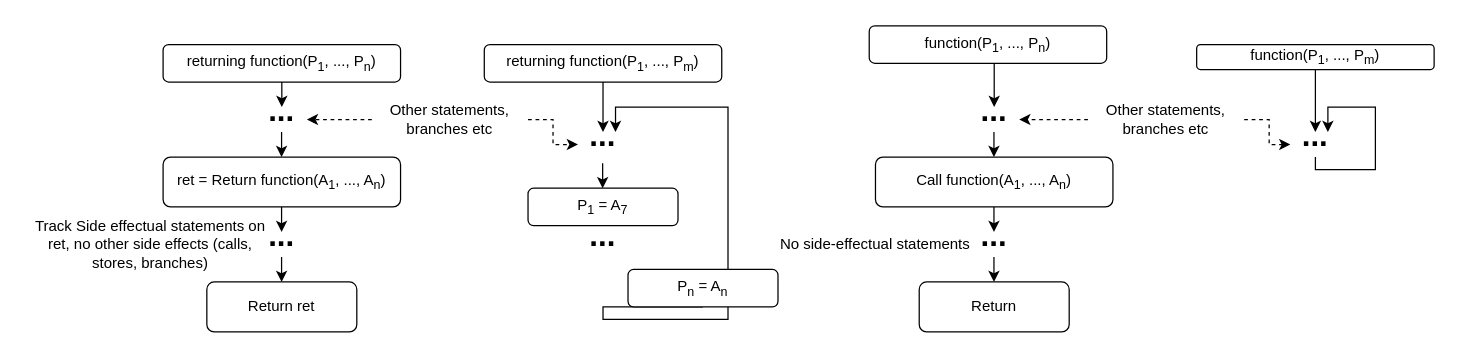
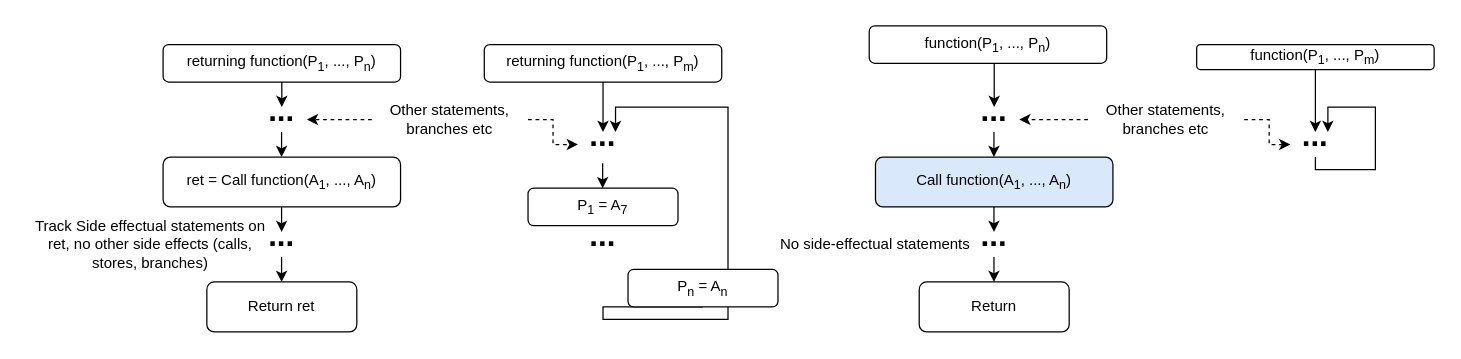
- <mxCell id="3" value="ret = Return function(A&lt;sub&gt;1&lt;/sub&gt;, ..., A&lt;sub&gt;n&lt;/sub&gt;)" style="rounded=1;whiteSpace=wrap;html=1;" vertex="1" parent="1"><mxGeometry x="130" y="125" width="190" height="40" as="geometry" /></mxCell>
+ <mxCell id="3" value="ret = Call function(A&lt;sub&gt;1&lt;/sub&gt;, ..., A&lt;sub&gt;n&lt;/sub&gt;)" style="rounded=1;whiteSpace=wrap;html=1;" vertex="1" parent="1"><mxGeometry x="130" y="125" width="190" height="40" as="geometry" /></mxCell>
- <mxCell id="24" value="Call function(A&lt;sub&gt;1&lt;/sub&gt;, ..., A&lt;sub&gt;n&lt;/sub&gt;)" style="rounded=1;whiteSpace=wrap;html=1;" vertex="1" parent="1"><mxGeometry x="700" y="125" width="190" height="40" as="geometry" /></mxCell>
+ <mxCell id="24" value="Call function(A&lt;sub&gt;1&lt;/sub&gt;, ..., A&lt;sub&gt;n&lt;/sub&gt;)" style="rounded=1;whiteSpace=wrap;html=1;fillColor=#dae8fc;" vertex="1" parent="1"><mxGeometry x="700" y="125" width="190" height="40" as="geometry" /></mxCell>
